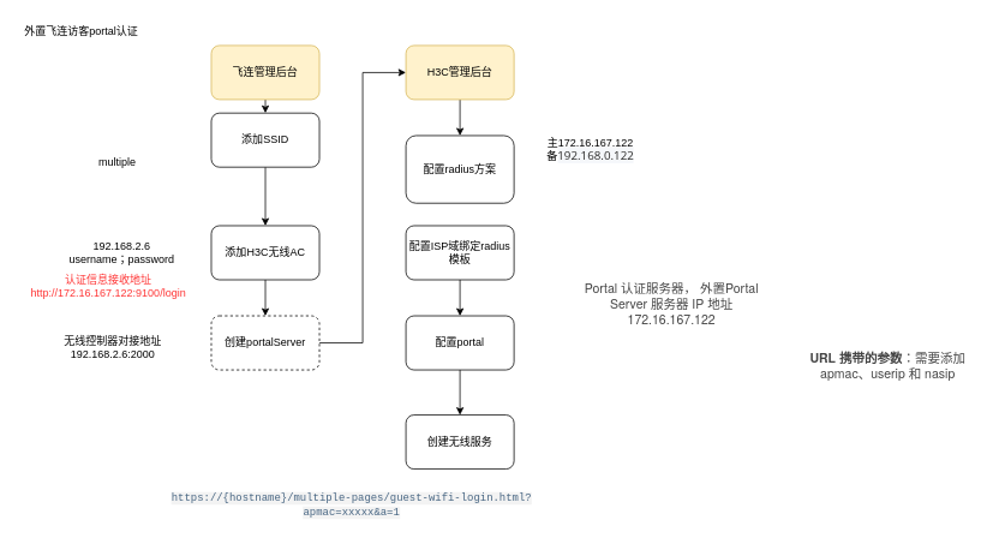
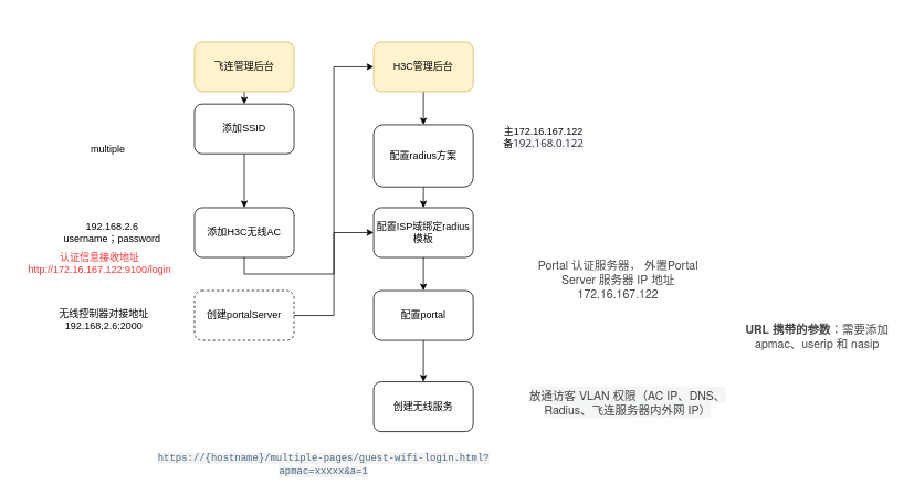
- <mxCell id="4" value="外置飞连访客portal认证" style="text;html=1;align=center;verticalAlign=middle;whiteSpace=wrap;rounded=0;" vertex="1" parent="1"><mxGeometry x="20" y="20" width="140" height="30" as="geometry" /></mxCell>
+ <mxCell id="14" style="edgeStyle=orthogonalEdgeStyle;rounded=0;orthogonalLoop=1;jettySize=auto;html=1;exitX=0.5;exitY=1;exitDx=0;exitDy=0;entryX=0.5;entryY=0;entryDx=0;entryDy=0;" edge="1" parent="1" source="15" target="17"><mxGeometry relative="1" as="geometry" /></mxCell>
- <mxCell id="7" style="edgeStyle=orthogonalEdgeStyle;rounded=0;orthogonalLoop=1;jettySize=auto;html=1;exitX=0.5;exitY=1;exitDx=0;exitDy=0;entryX=0.5;entryY=0;entryDx=0;entryDy=0;" edge="1" parent="1" source="8" target="10"><mxGeometry relative="1" as="geometry" /></mxCell>
+ <mxCell id="7" style="edgeStyle=orthogonalEdgeStyle;rounded=0;orthogonalLoop=1;jettySize=auto;html=1;exitX=0.5;exitY=1;exitDx=0;exitDy=0;" edge="1" parent="1" source="8" target="17"><mxGeometry relative="1" as="geometry" /></mxCell>
+ <mxCell id="26" value="&lt;span style=&quot;color: rgba(23, 23, 23, 0.8); font-family: PingFangSC, &amp;quot;helvetica neue&amp;quot;, &amp;quot;hiragino sans gb&amp;quot;, arial, &amp;quot;microsoft yahei ui&amp;quot;, &amp;quot;microsoft yahei&amp;quot;, simsun, &amp;quot;sans-serif&amp;quot;; font-size: 14px; text-align: left; background-color: rgb(243, 245, 247);&quot;&gt;放通访客 VLAN 权限（AC IP、DNS、Radius、飞连服务器内外网 IP）&lt;/span&gt;" style="text;html=1;align=center;verticalAlign=middle;whiteSpace=wrap;rounded=0;" vertex="1" parent="1"><mxGeometry x="620" y="470" width="273" height="30" as="geometry" /></mxCell>
